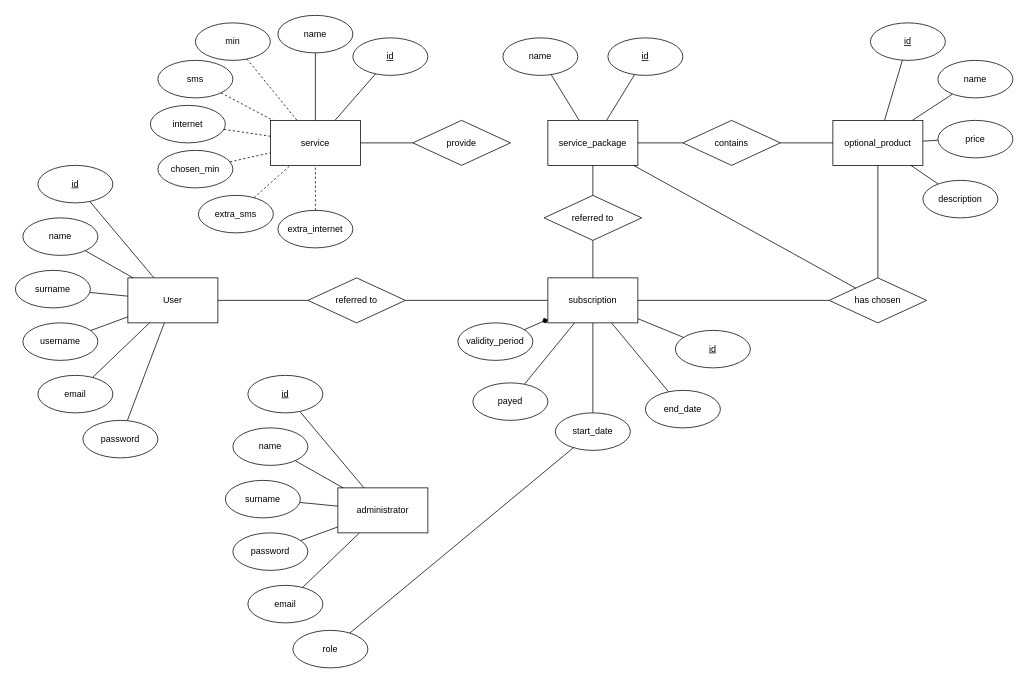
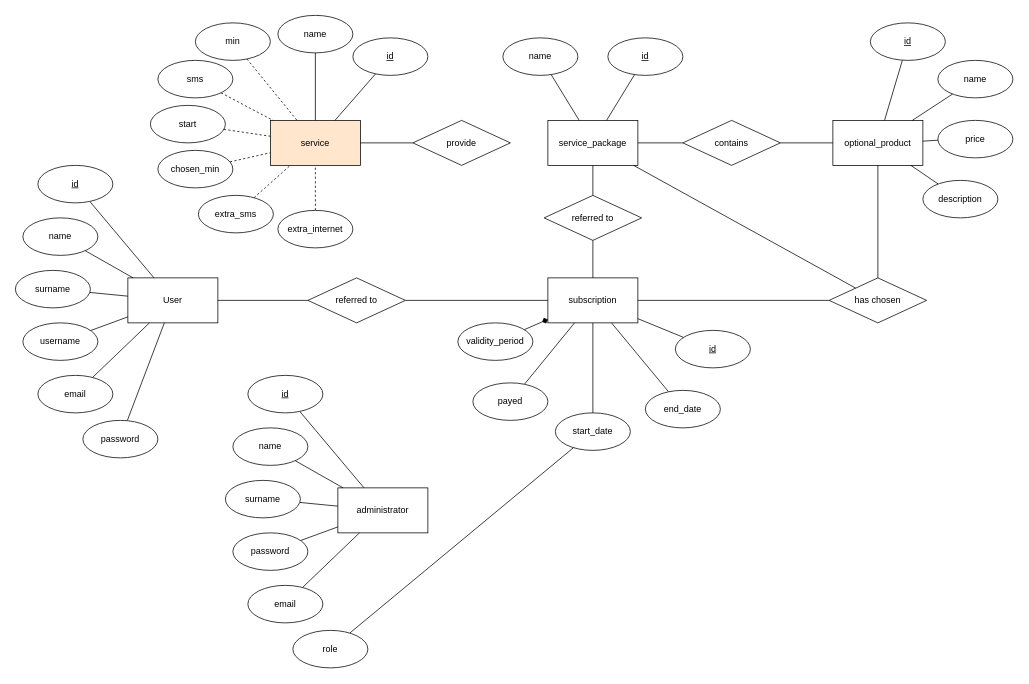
- <mxCell id="54" value="internet" style="ellipse;whiteSpace=wrap;html=1;" vertex="1" parent="1"><mxGeometry x="200" y="140" width="100" height="50" as="geometry" /></mxCell>
+ <mxCell id="54" value="start" style="ellipse;whiteSpace=wrap;html=1;" vertex="1" parent="1"><mxGeometry x="200" y="140" width="100" height="50" as="geometry" /></mxCell>
- <mxCell id="52" value="service" style="rounded=0;whiteSpace=wrap;html=1;" vertex="1" parent="1"><mxGeometry x="360" y="160" width="120" height="60" as="geometry" /></mxCell>
+ <mxCell id="52" value="service" style="rounded=0;whiteSpace=wrap;html=1;fillColor=#ffe6cc;" vertex="1" parent="1"><mxGeometry x="360" y="160" width="120" height="60" as="geometry" /></mxCell>
